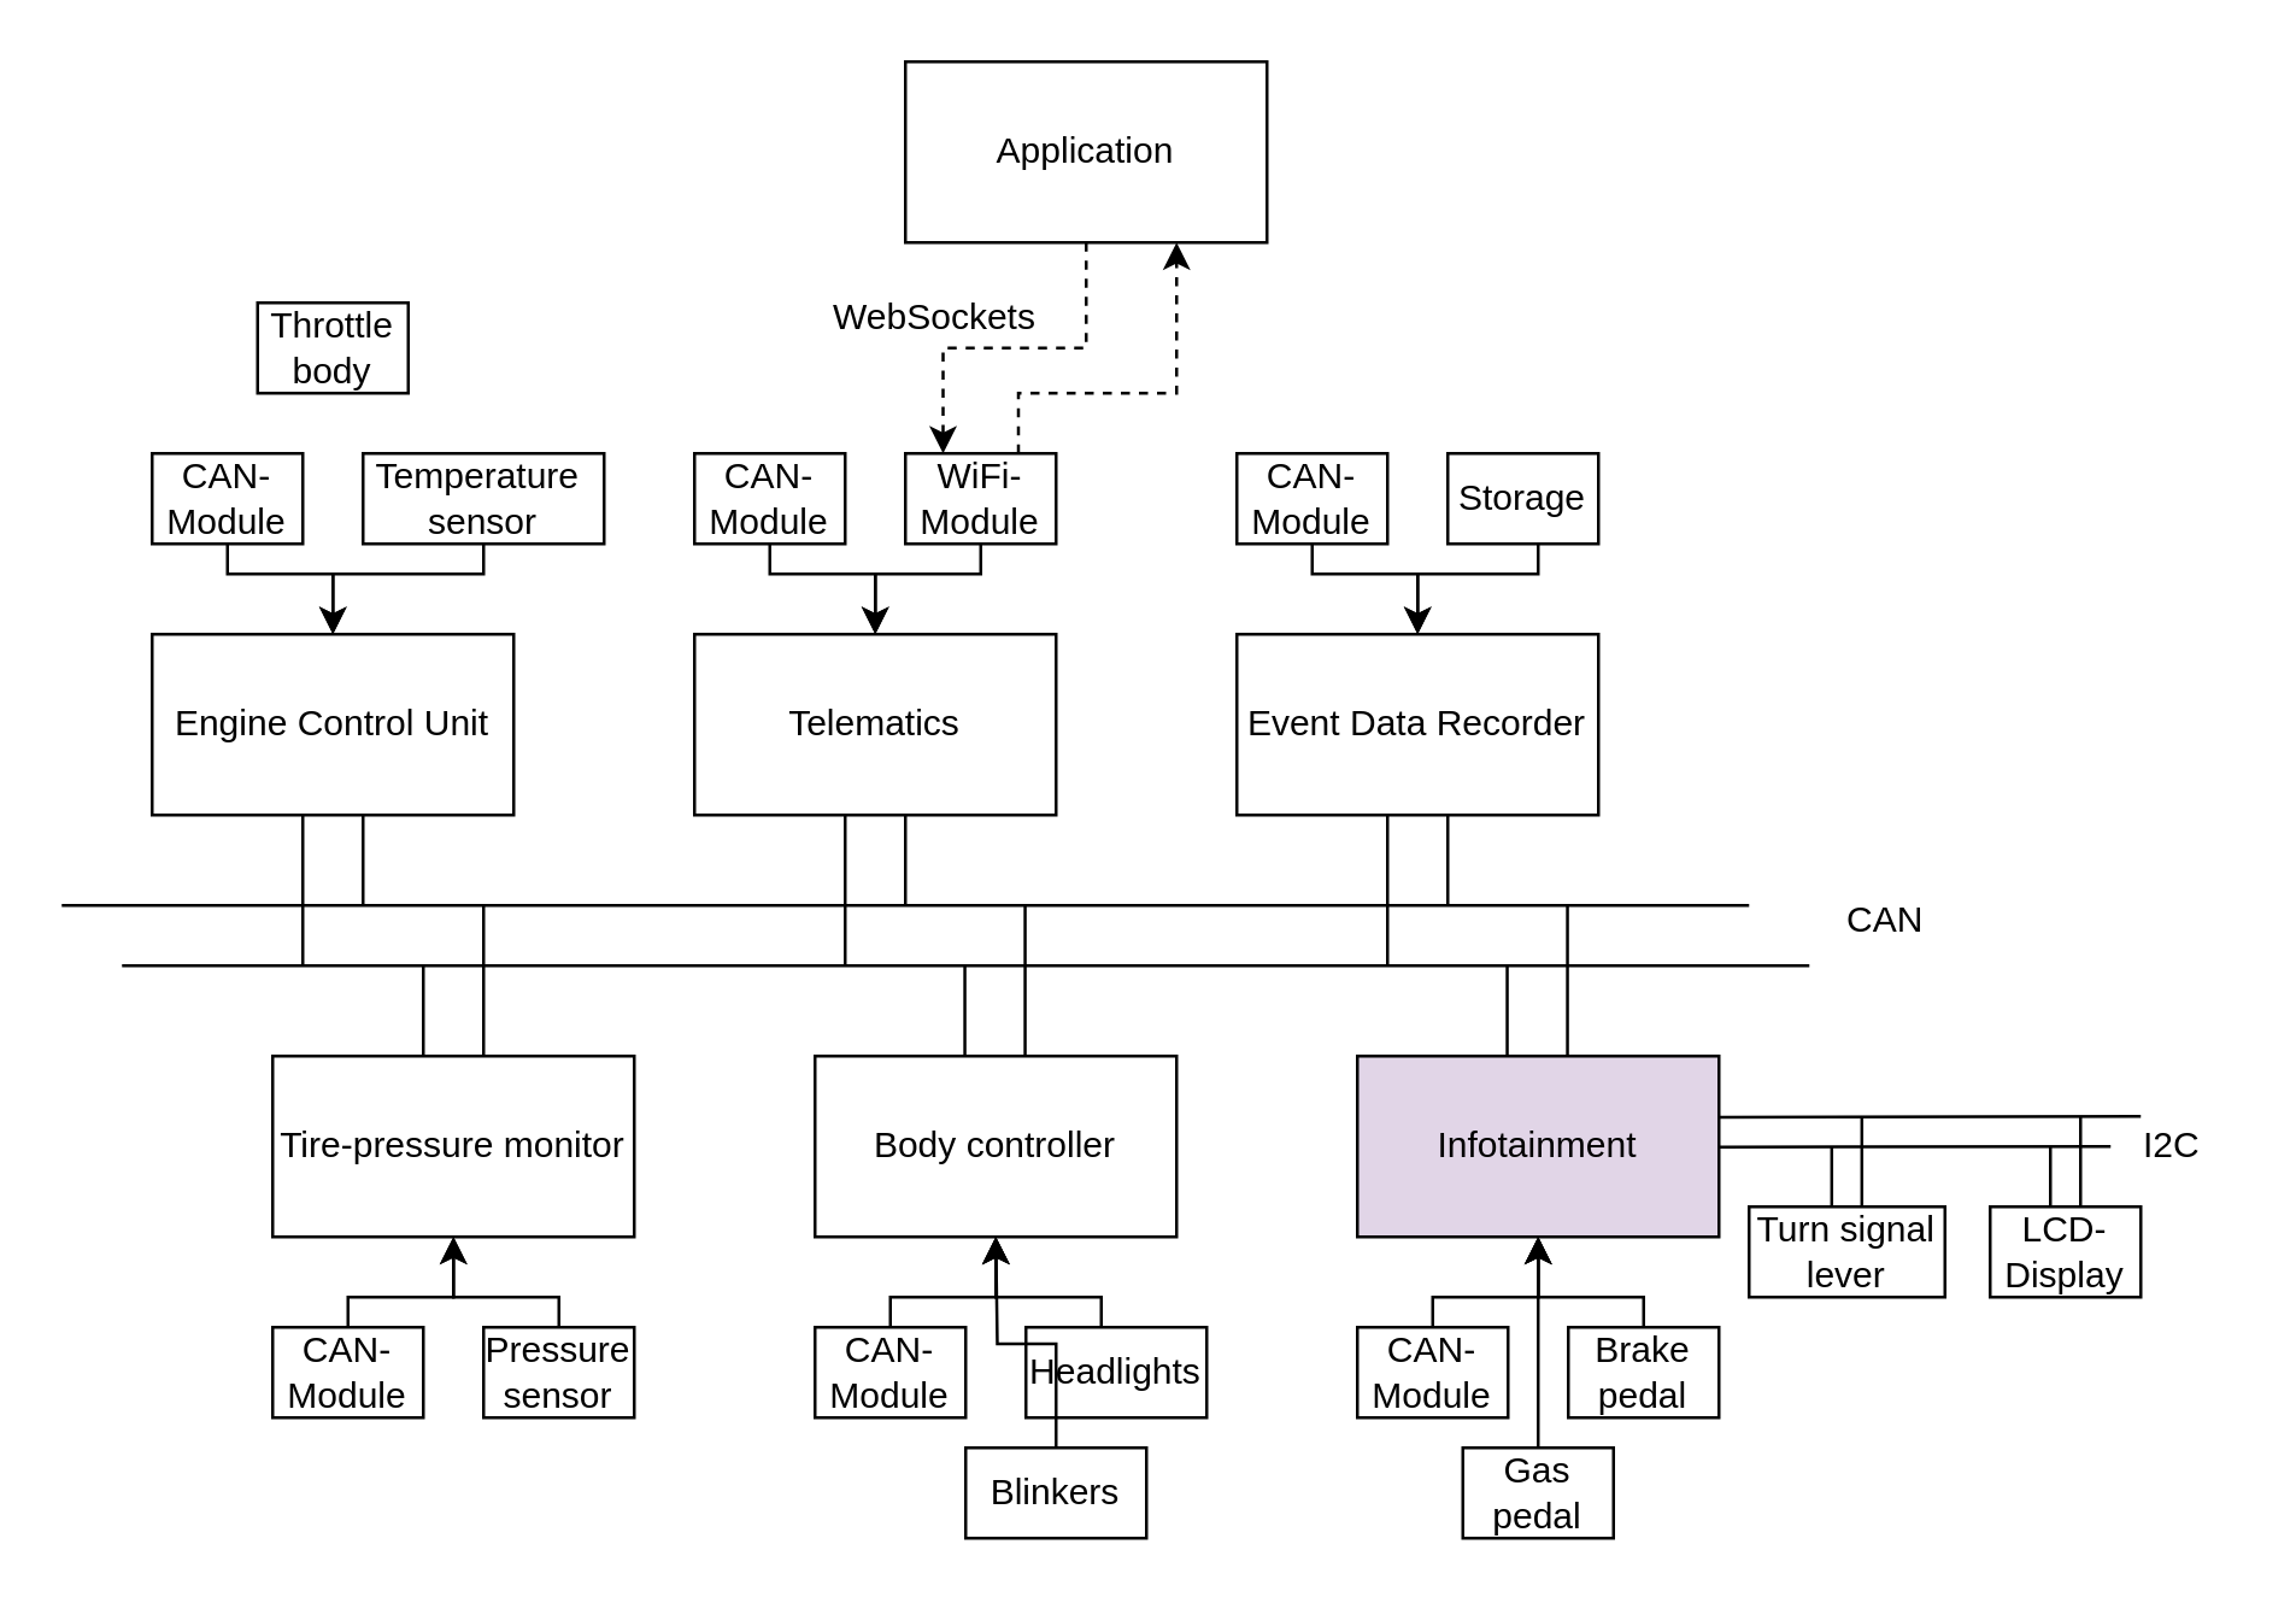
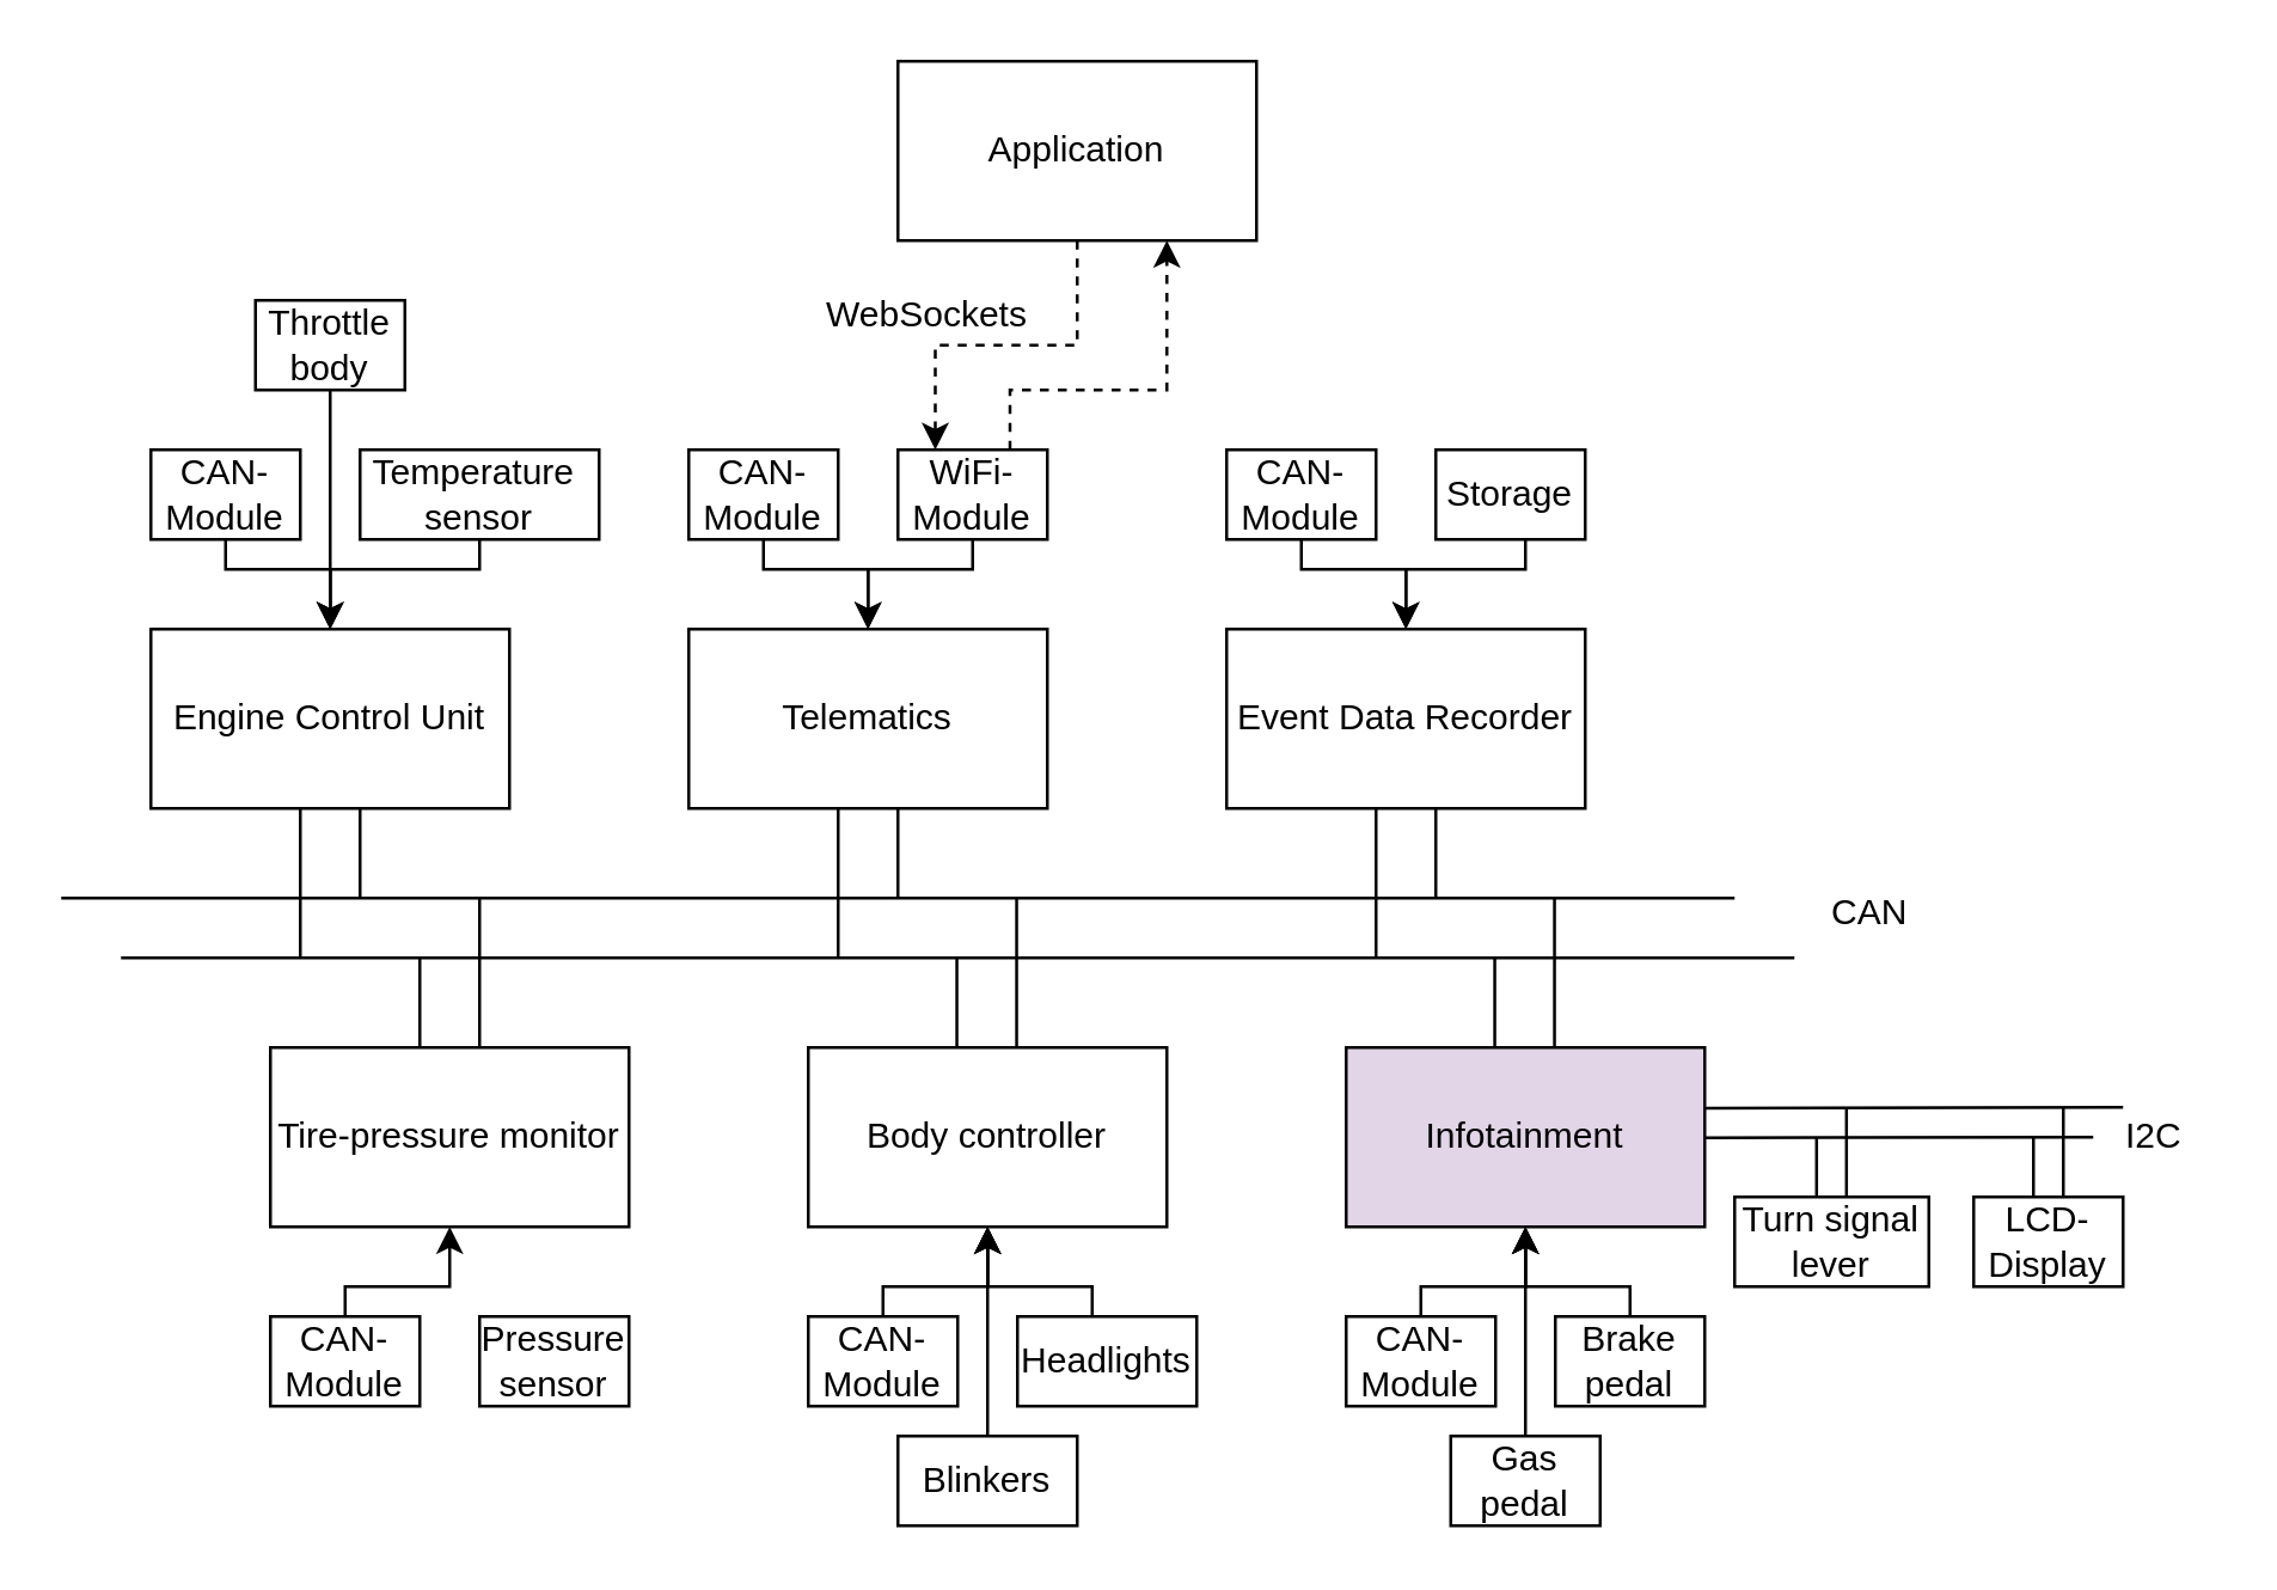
+ <mxCell id="64" style="edgeStyle=orthogonalEdgeStyle;rounded=0;orthogonalLoop=1;jettySize=auto;html=1;entryX=0.5;entryY=0;entryDx=0;entryDy=0;" edge="1" parent="1" source="65" target="2"><mxGeometry relative="1" as="geometry" /></mxCell>
- <mxCell id="36" style="edgeStyle=orthogonalEdgeStyle;rounded=0;orthogonalLoop=1;jettySize=auto;html=1;entryX=0.5;entryY=1;entryDx=0;entryDy=0;" edge="1" parent="1" source="37" target="6"><mxGeometry relative="1" as="geometry"><Array as="points"><mxPoint x="185" y="430" /><mxPoint x="150" y="430" /></Array></mxGeometry></mxCell>
- <mxCell id="45" value="Blinkers" style="rounded=0;whiteSpace=wrap;html=1;" vertex="1" parent="1"><mxGeometry x="320" y="480" width="60" height="30" as="geometry" /></mxCell>
+ <mxCell id="45" value="Blinkers" style="rounded=0;whiteSpace=wrap;html=1;" vertex="1" parent="1"><mxGeometry x="300" y="480" width="60" height="30" as="geometry" /></mxCell>
